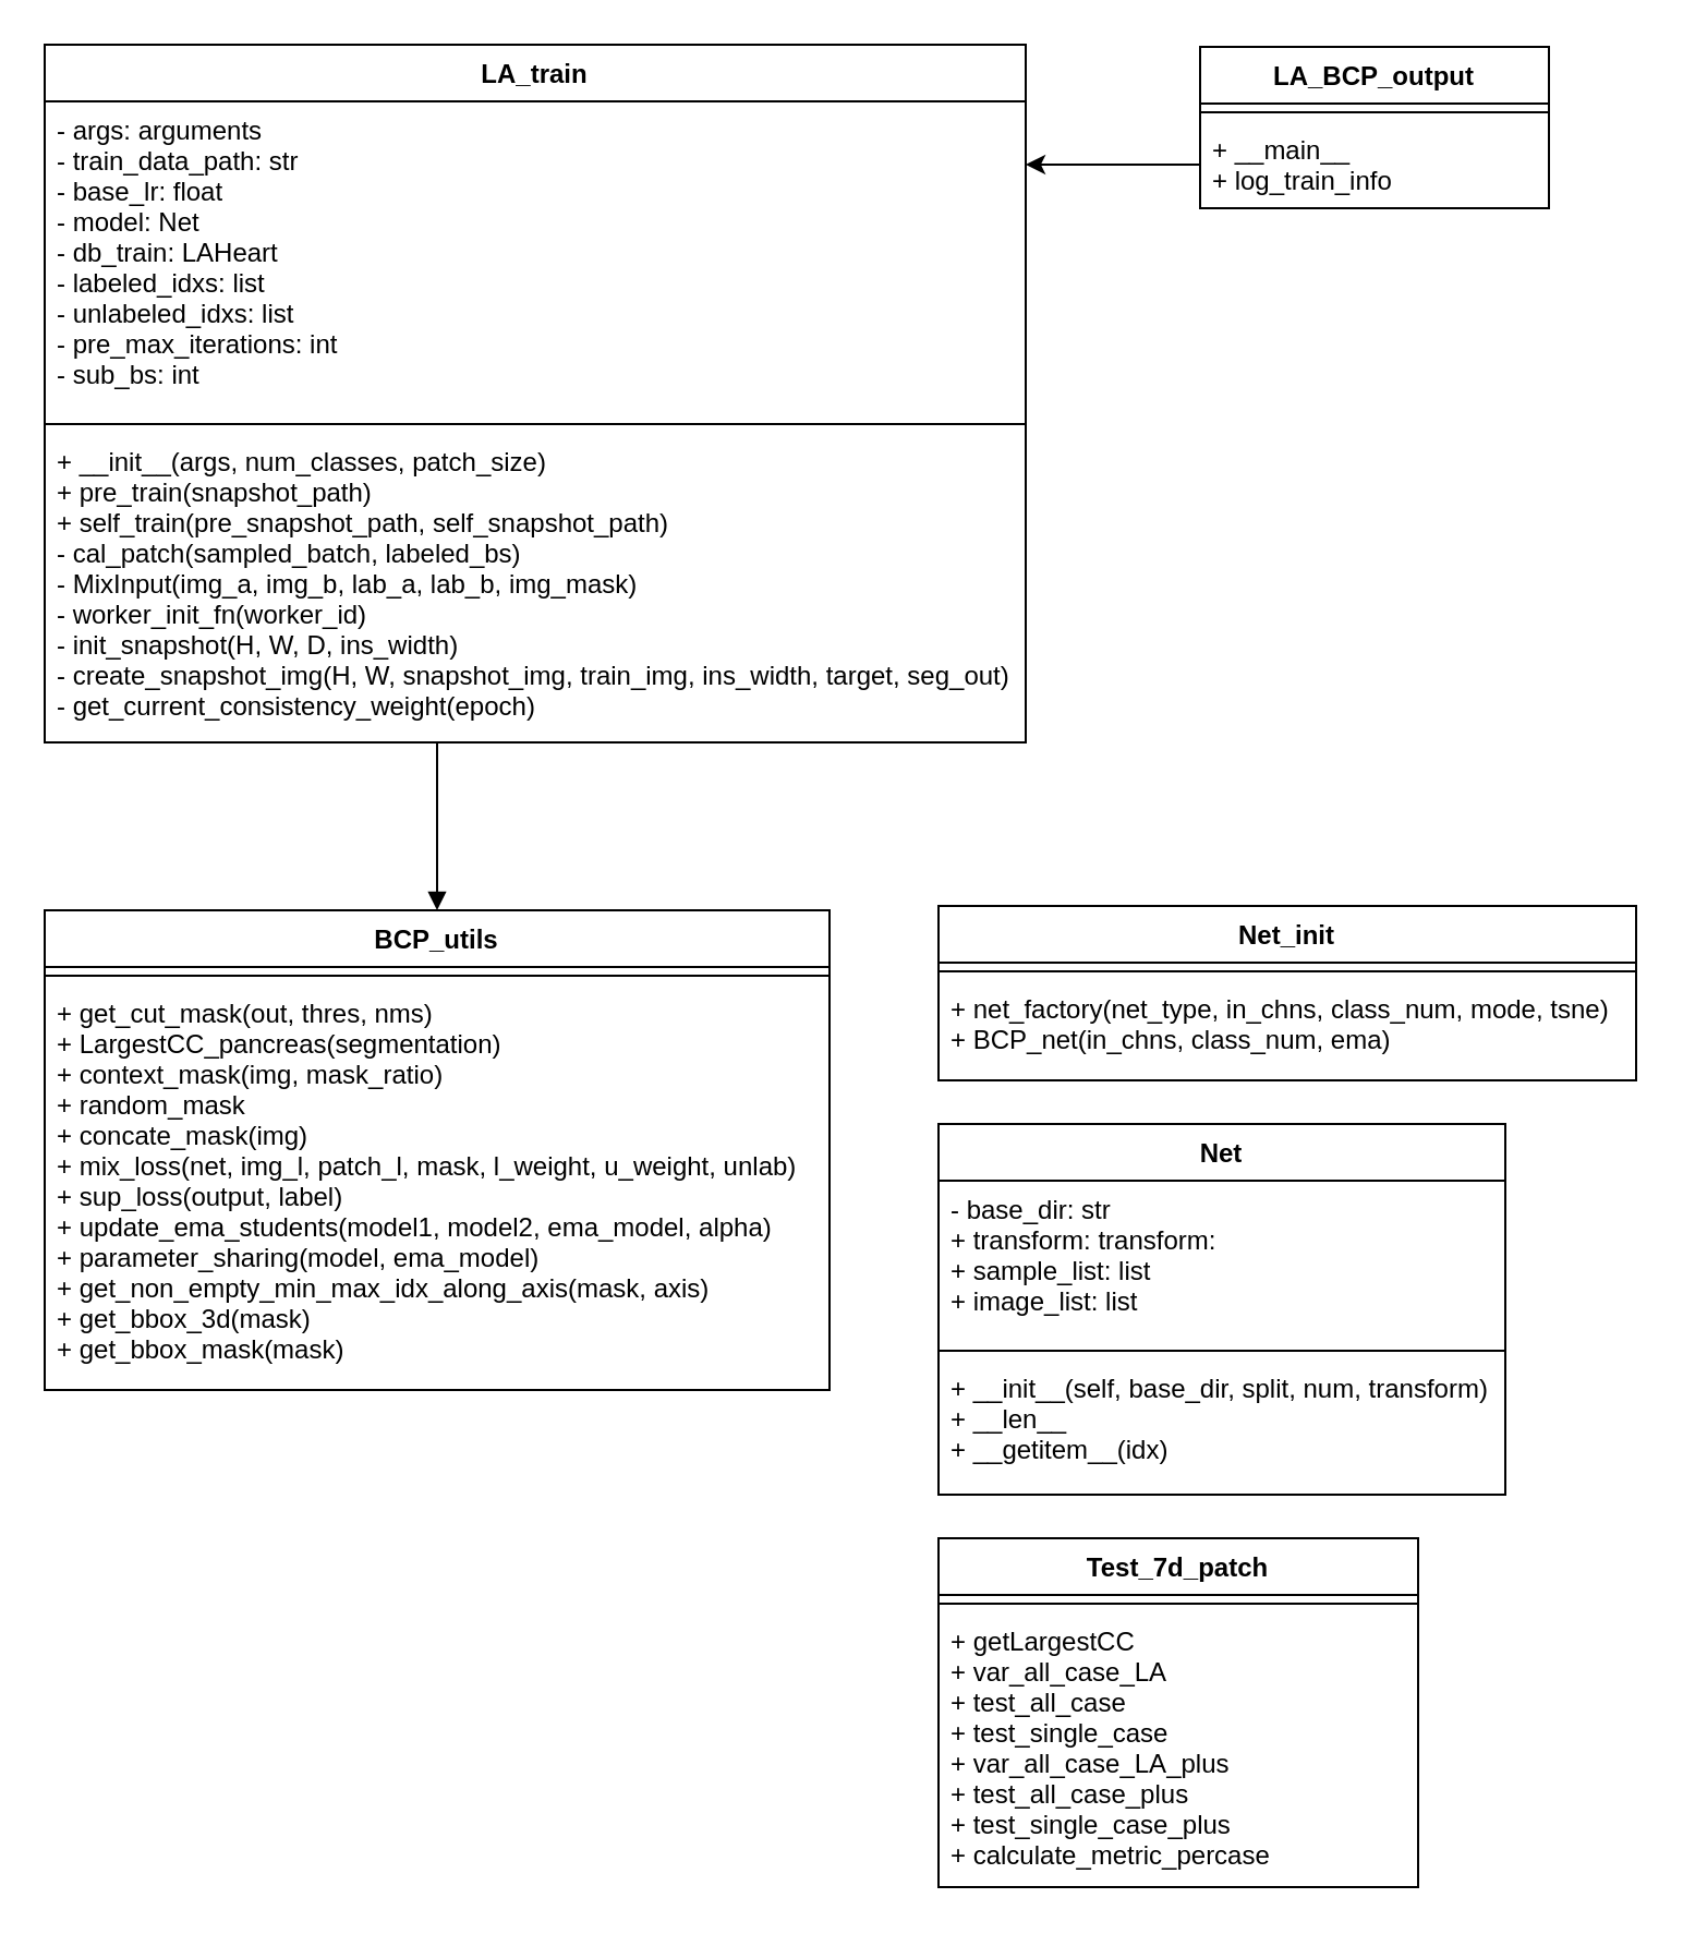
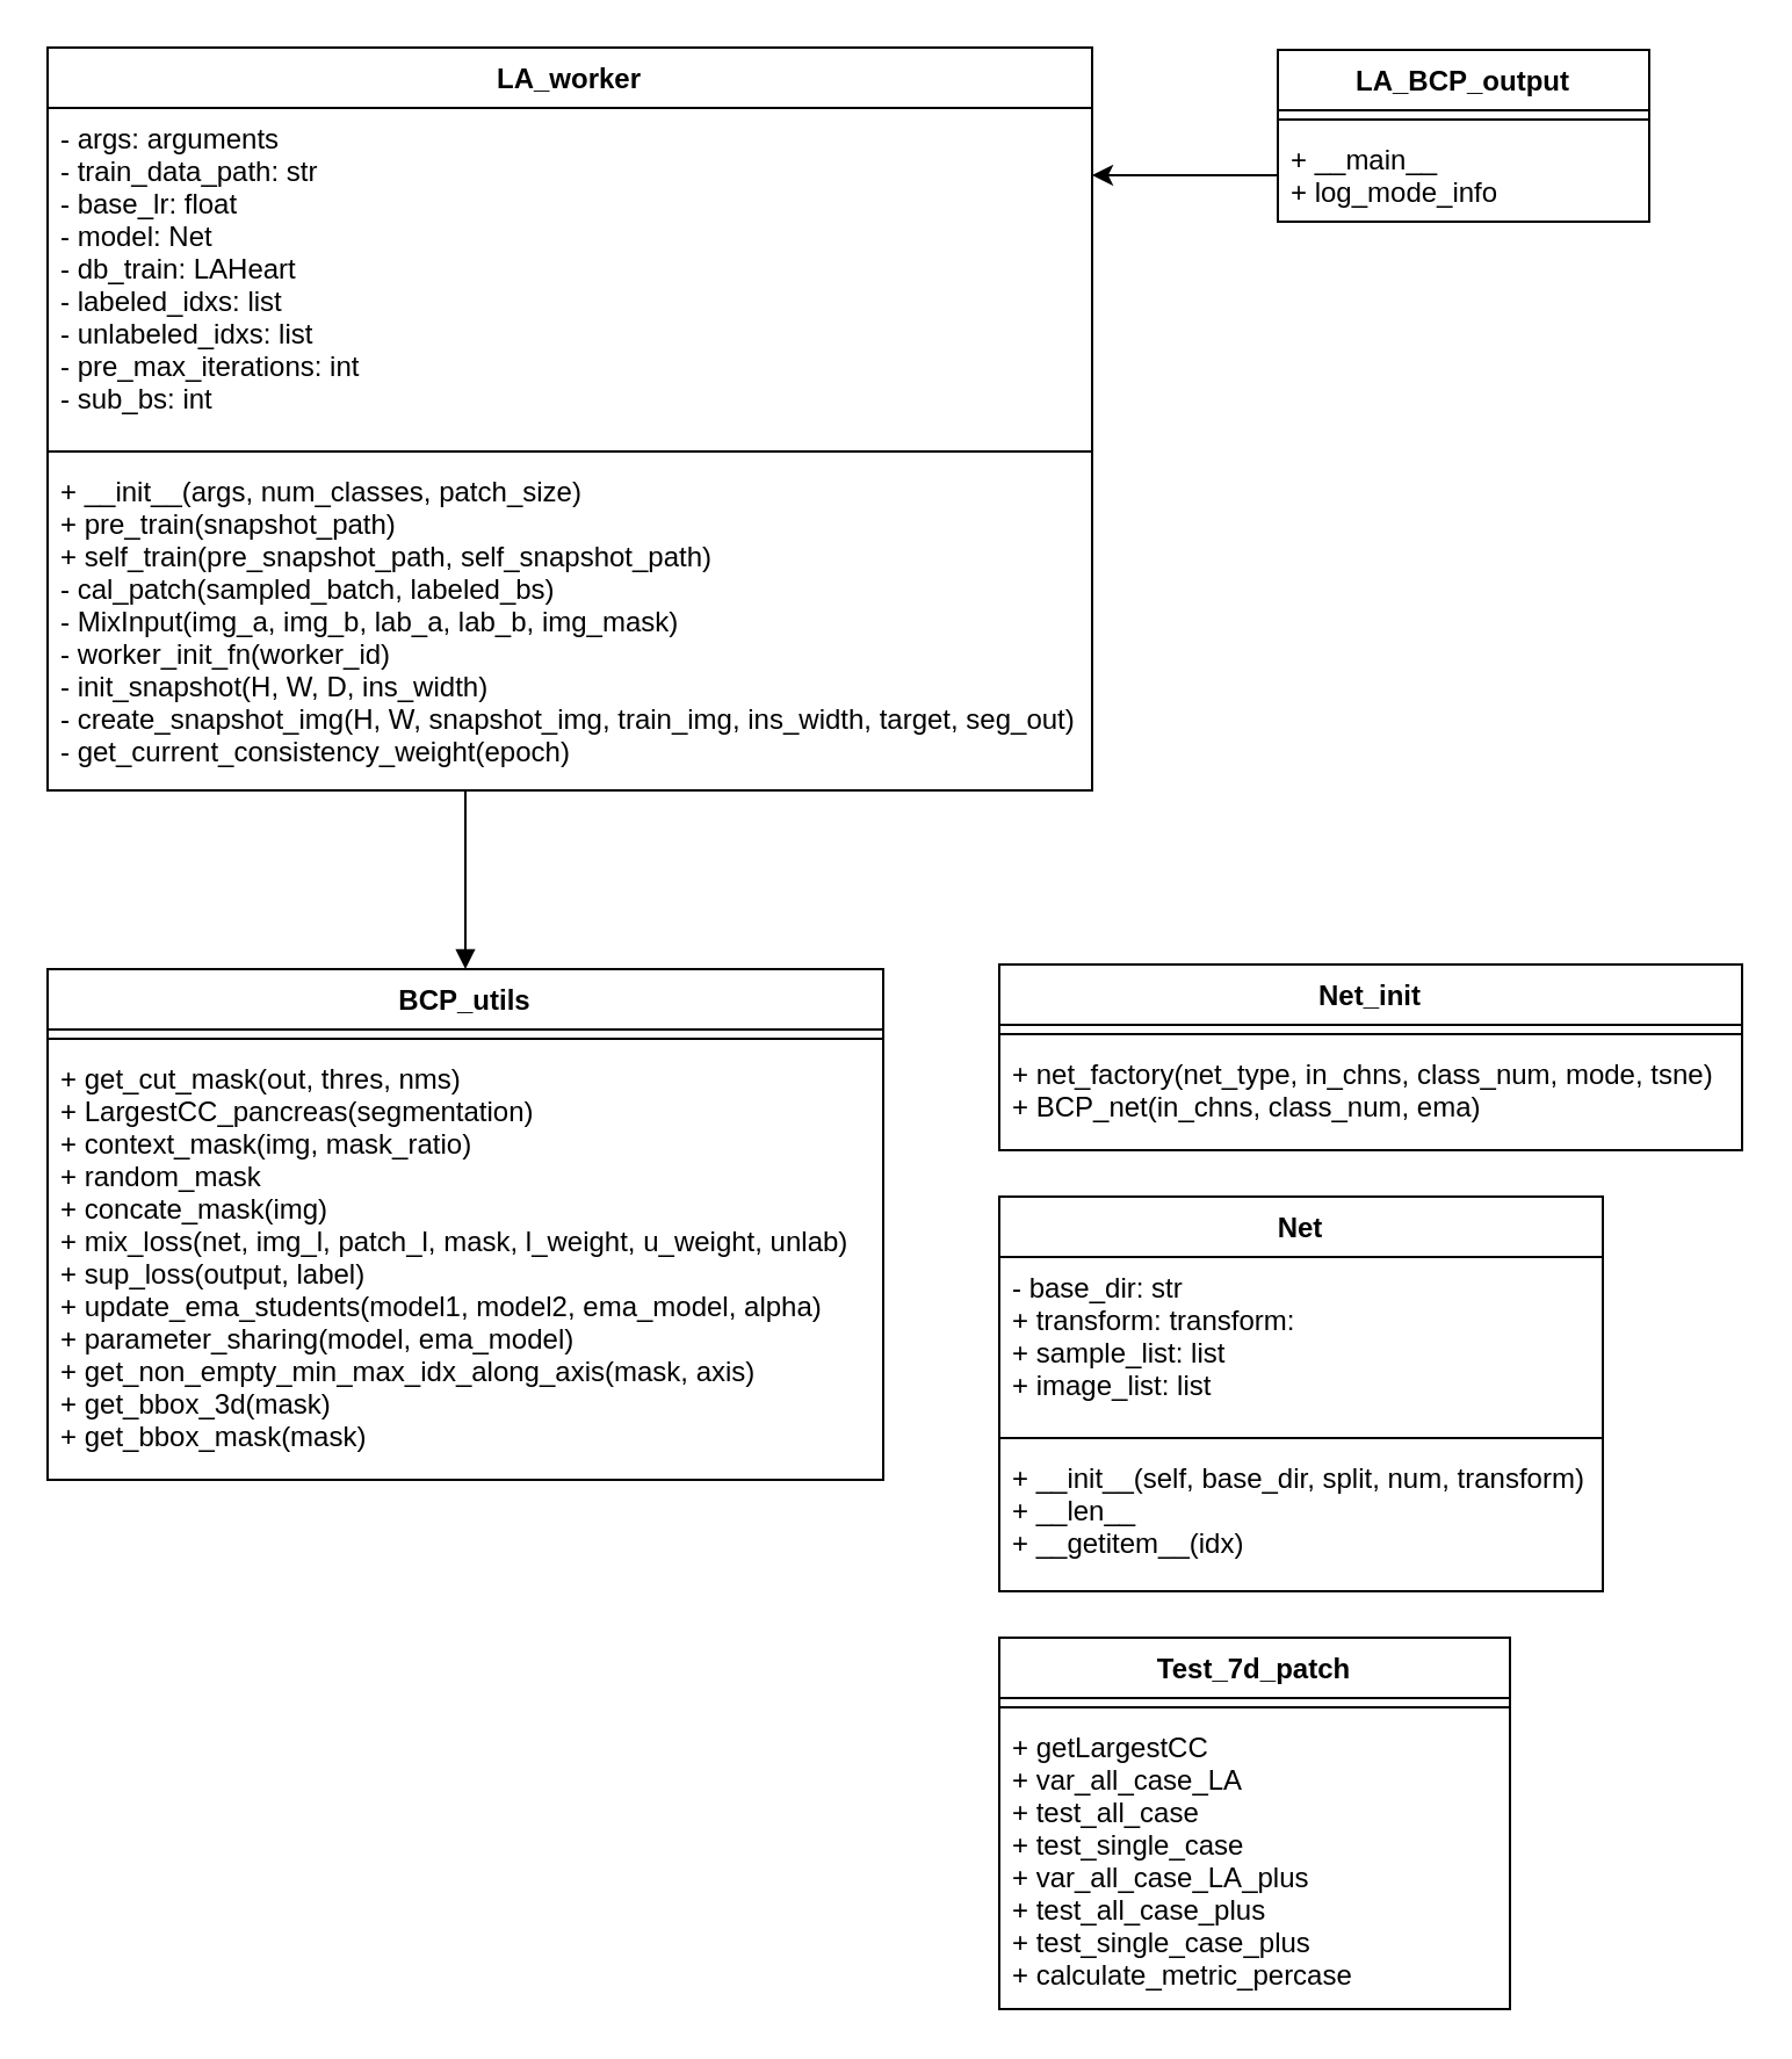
- <mxCell id="2" value="LA_train" style="swimlane;fontStyle=1;align=center;verticalAlign=top;childLayout=stackLayout;horizontal=1;startSize=26;horizontalStack=0;resizeParent=1;resizeParentMax=0;resizeLast=0;collapsible=1;marginBottom=0;" parent="1" vertex="1"><mxGeometry x="20" y="20" width="450" height="320" as="geometry" /></mxCell>
+ <mxCell id="2" value="LA_worker" style="swimlane;fontStyle=1;align=center;verticalAlign=top;childLayout=stackLayout;horizontal=1;startSize=26;horizontalStack=0;resizeParent=1;resizeParentMax=0;resizeLast=0;collapsible=1;marginBottom=0;" parent="1" vertex="1"><mxGeometry x="20" y="20" width="450" height="320" as="geometry" /></mxCell>
- <mxCell id="8" value="+ __main__&#10;+ log_train_info" style="text;strokeColor=none;fillColor=none;align=left;verticalAlign=top;spacingLeft=4;spacingRight=4;overflow=hidden;rotatable=0;points=[[0,0.5],[1,0.5]];portConstraint=eastwest;" vertex="1" parent="6"><mxGeometry y="34" width="160" height="40" as="geometry" /></mxCell>
+ <mxCell id="8" value="+ __main__&#10;+ log_mode_info" style="text;strokeColor=none;fillColor=none;align=left;verticalAlign=top;spacingLeft=4;spacingRight=4;overflow=hidden;rotatable=0;points=[[0,0.5],[1,0.5]];portConstraint=eastwest;" vertex="1" parent="6"><mxGeometry y="34" width="160" height="40" as="geometry" /></mxCell>
